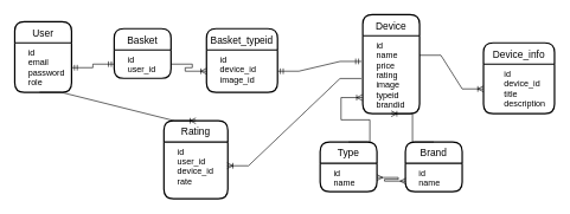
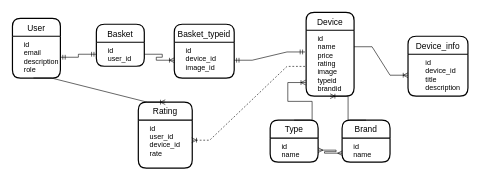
- <mxCell id="3" value="    id&#10;    email&#10;    password&#10;    role" style="align=left;strokeColor=none;fillColor=none;spacingLeft=4;fontSize=12;verticalAlign=top;resizable=0;rotatable=0;part=1;" vertex="1" parent="2"><mxGeometry y="30" width="80" height="70" as="geometry" /></mxCell>
+ <mxCell id="3" value="    id&#10;    email&#10;    description&#10;    role" style="align=left;strokeColor=none;fillColor=none;spacingLeft=4;fontSize=12;verticalAlign=top;resizable=0;rotatable=0;part=1;" vertex="1" parent="2"><mxGeometry y="30" width="80" height="70" as="geometry" /></mxCell>
- <mxCell id="24" value="" style="edgeStyle=entityRelationEdgeStyle;fontSize=12;html=1;endArrow=ERoneToMany;rounded=0;exitX=-0.024;exitY=0.548;exitDx=0;exitDy=0;exitPerimeter=0;entryX=0.99;entryY=0.418;entryDx=0;entryDy=0;entryPerimeter=0;" edge="1" parent="1" source="7" target="22"><mxGeometry width="100" height="100" relative="1" as="geometry"><mxPoint x="310" y="300" as="sourcePoint" /><mxPoint x="410" y="200" as="targetPoint" /></mxGeometry></mxCell>
+ <mxCell id="24" value="" style="edgeStyle=entityRelationEdgeStyle;fontSize=12;html=1;endArrow=ERoneToMany;rounded=0;exitX=-0.024;exitY=0.548;exitDx=0;exitDy=0;exitPerimeter=0;entryX=0.99;entryY=0.418;entryDx=0;entryDy=0;entryPerimeter=0;dashed=1;" edge="1" parent="1" source="7" target="22"><mxGeometry width="100" height="100" relative="1" as="geometry"><mxPoint x="310" y="300" as="sourcePoint" /><mxPoint x="410" y="200" as="targetPoint" /></mxGeometry></mxCell>
